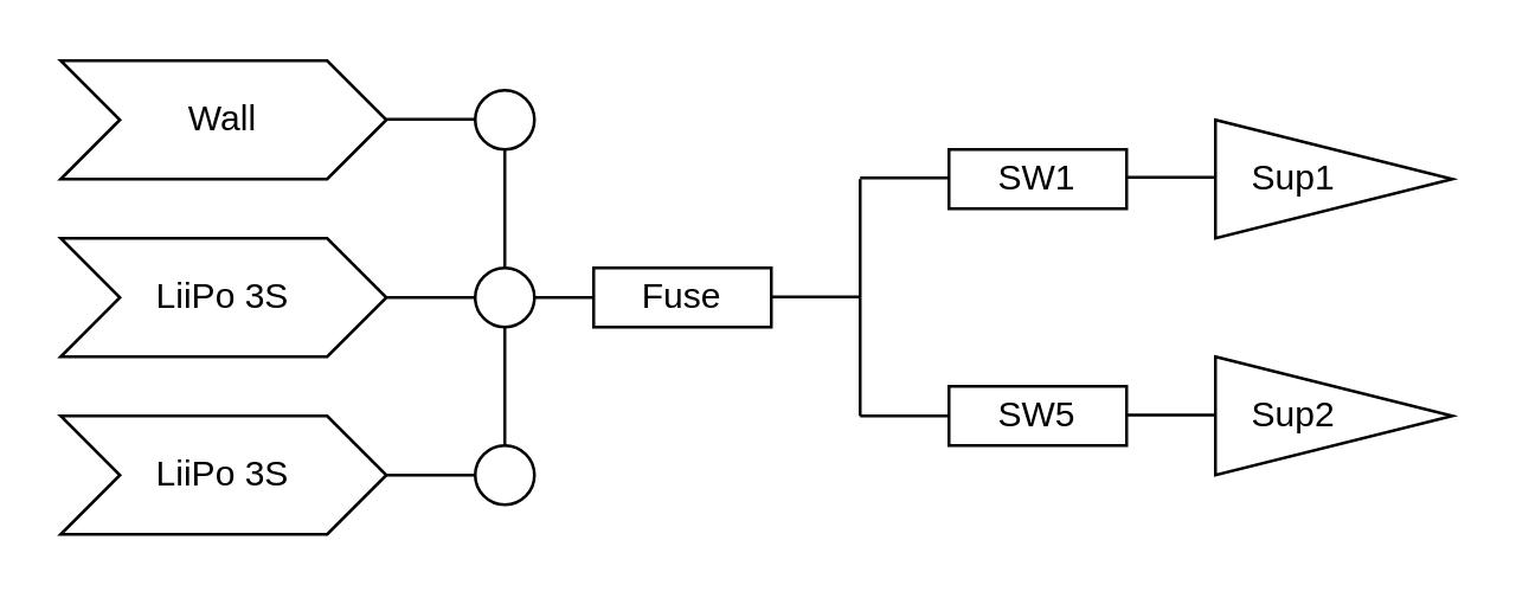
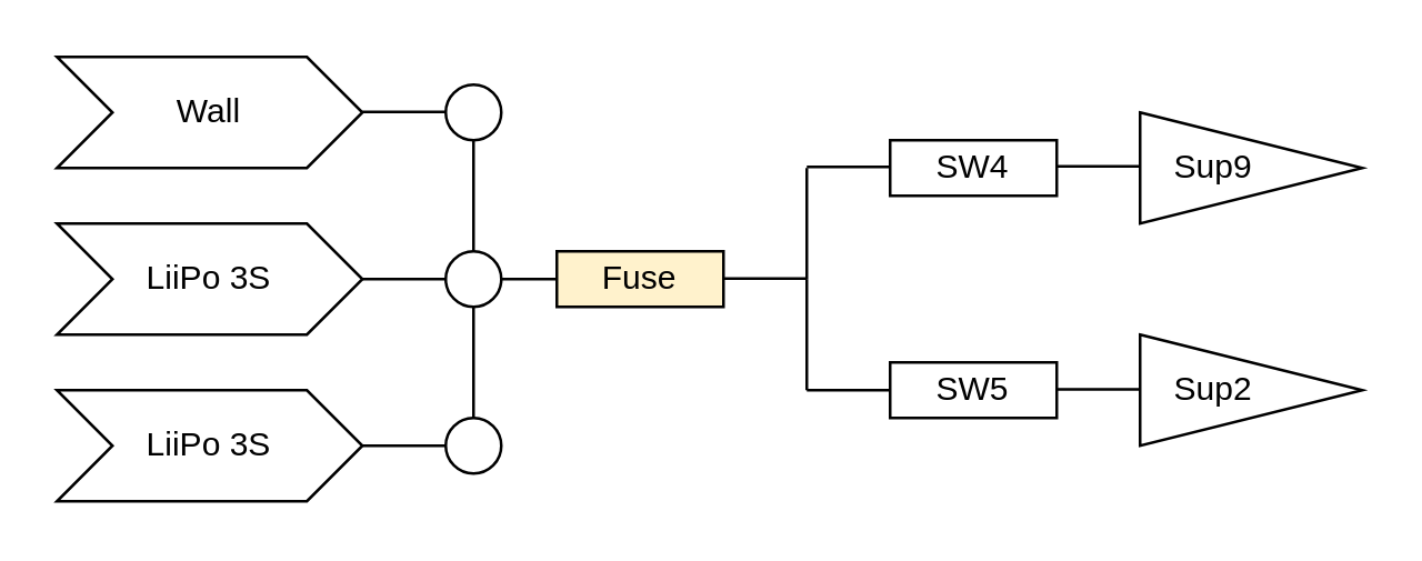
- <mxCell id="7" value="SW1" style="rounded=0;whiteSpace=wrap;html=1;" vertex="1" parent="1"><mxGeometry x="320" y="50" width="60" height="20" as="geometry" /></mxCell>
+ <mxCell id="7" value="SW4" style="rounded=0;whiteSpace=wrap;html=1;" vertex="1" parent="1"><mxGeometry x="320" y="50" width="60" height="20" as="geometry" /></mxCell>
- <mxCell id="2" value="Sup1&amp;nbsp; &amp;nbsp; &amp;nbsp; &amp;nbsp;&amp;nbsp;" style="triangle;whiteSpace=wrap;html=1;" vertex="1" parent="1"><mxGeometry x="410" y="40" width="80" height="40" as="geometry" /></mxCell>
+ <mxCell id="2" value="Sup9&amp;nbsp; &amp;nbsp; &amp;nbsp; &amp;nbsp;&amp;nbsp;" style="triangle;whiteSpace=wrap;html=1;" vertex="1" parent="1"><mxGeometry x="410" y="40" width="80" height="40" as="geometry" /></mxCell>
- <mxCell id="8" value="Fuse" style="rounded=0;whiteSpace=wrap;html=1;" vertex="1" parent="1"><mxGeometry x="200" y="90" width="60" height="20" as="geometry" /></mxCell>
+ <mxCell id="8" value="Fuse" style="rounded=0;whiteSpace=wrap;html=1;fillColor=#fff2cc;" vertex="1" parent="1"><mxGeometry x="200" y="90" width="60" height="20" as="geometry" /></mxCell>
